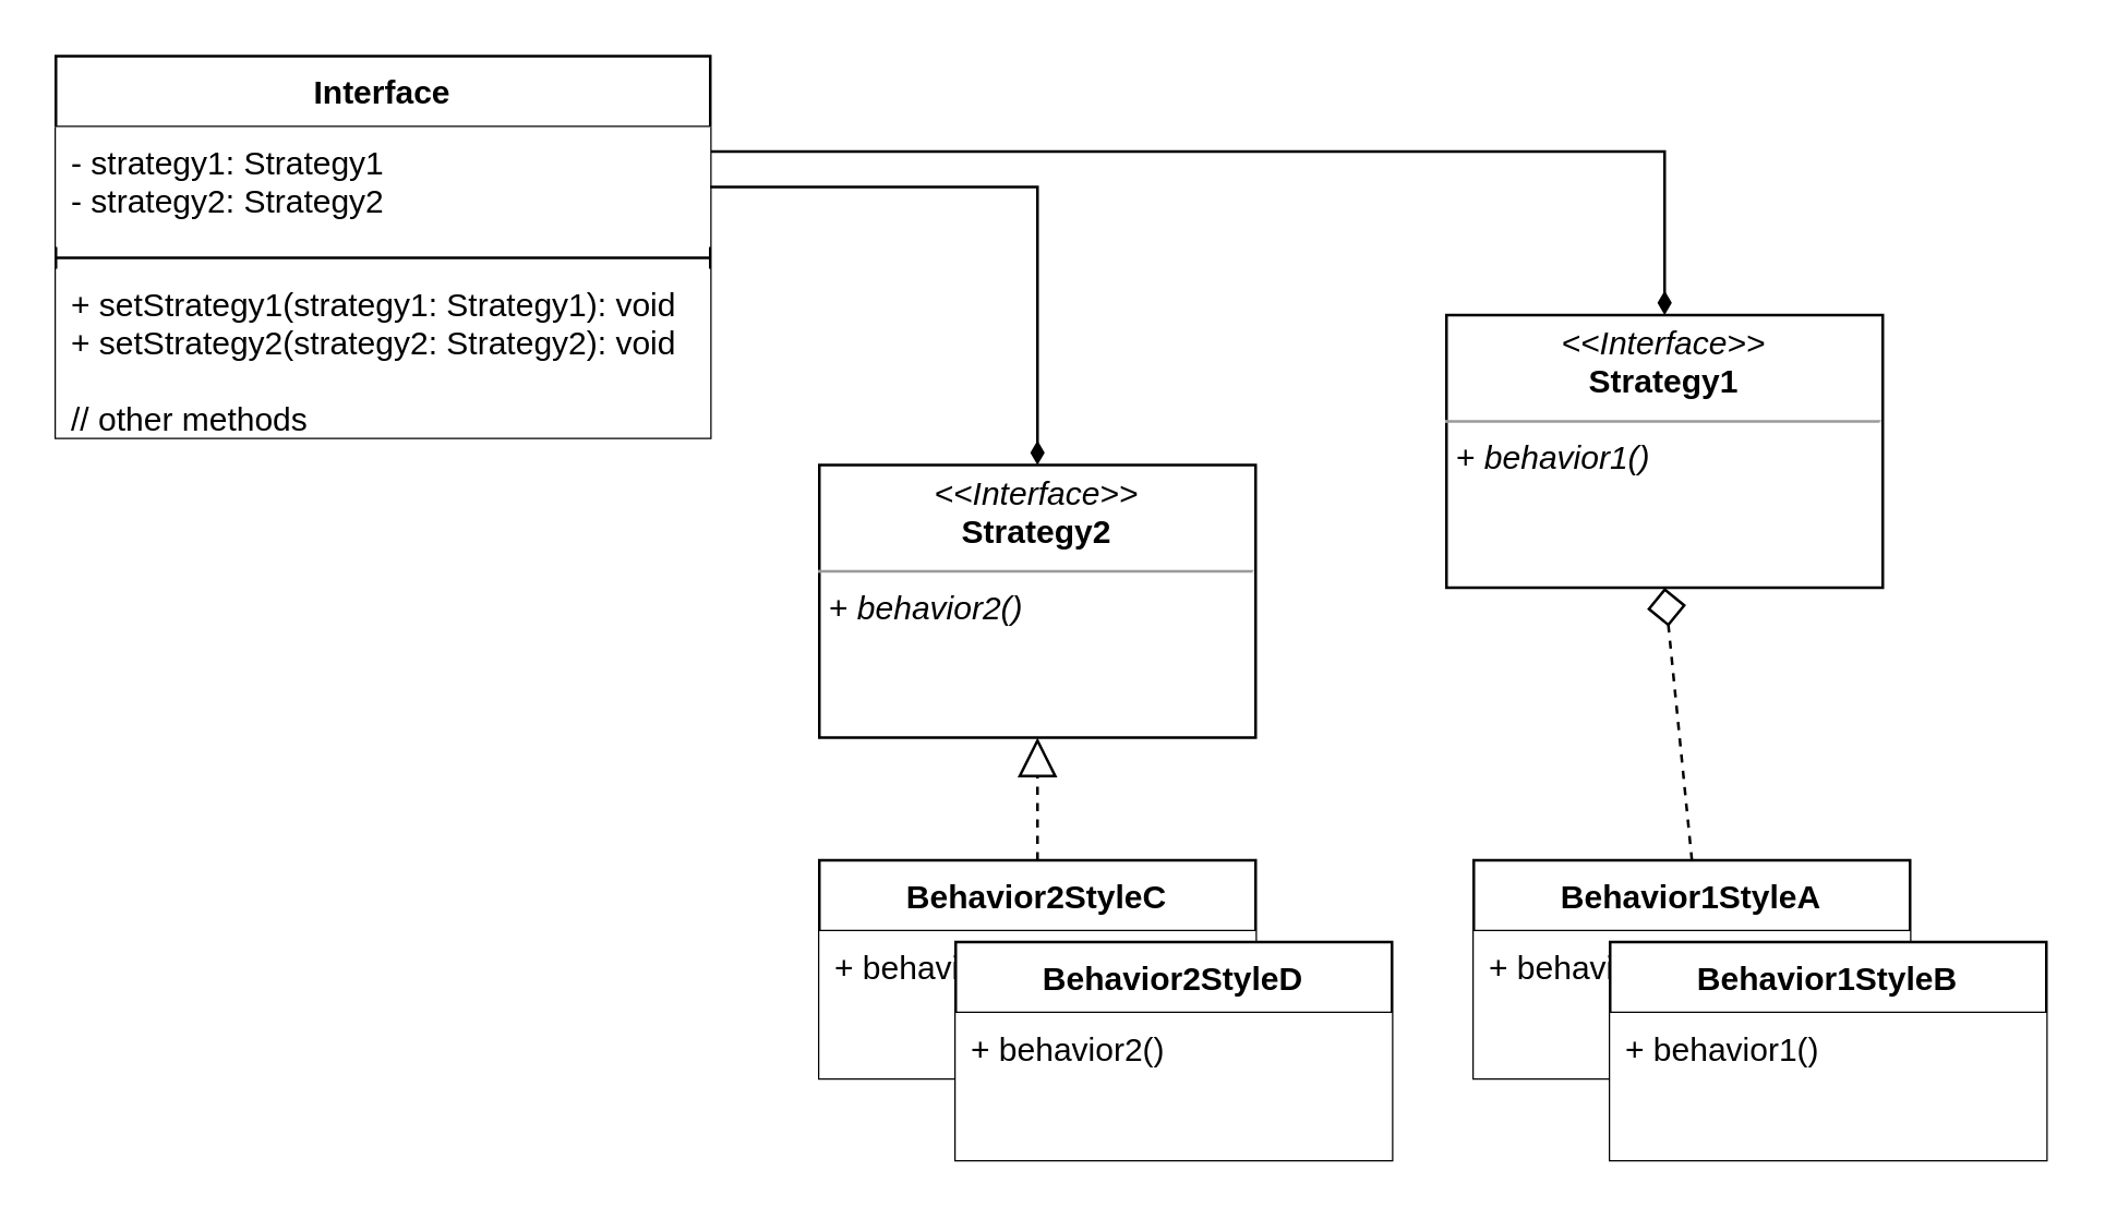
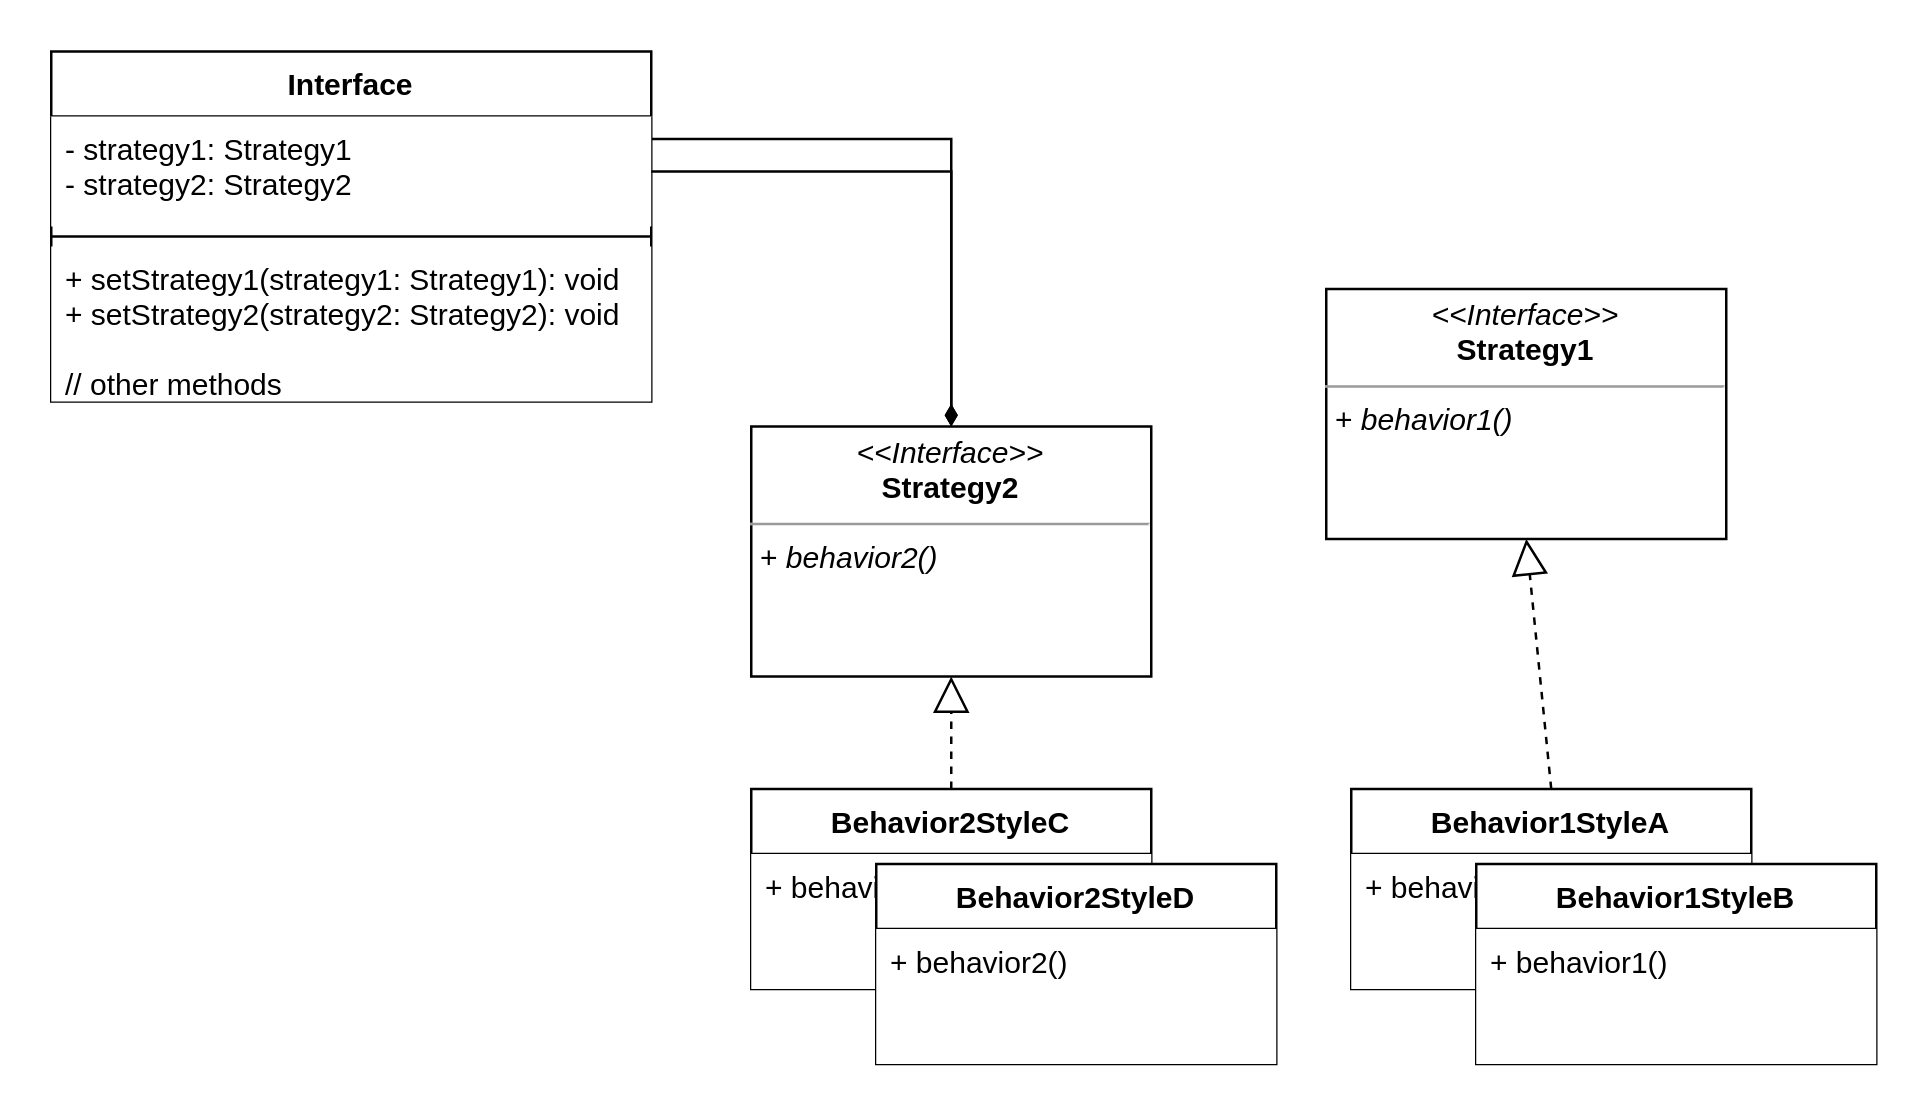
- <mxCell id="6" style="edgeStyle=orthogonalEdgeStyle;rounded=0;orthogonalLoop=1;jettySize=auto;html=1;exitX=1;exitY=0.25;exitDx=0;exitDy=0;entryX=0.5;entryY=0;entryDx=0;entryDy=0;endArrow=diamondThin;endFill=1;" edge="1" parent="1" source="7" target="4"><mxGeometry relative="1" as="geometry" /></mxCell>
+ <mxCell id="6" style="edgeStyle=orthogonalEdgeStyle;rounded=0;orthogonalLoop=1;jettySize=auto;html=1;exitX=1;exitY=0.25;exitDx=0;exitDy=0;endArrow=diamondThin;endFill=1;" edge="1" parent="1" source="7" target="15"><mxGeometry relative="1" as="geometry" /></mxCell>
- <mxCell id="5" value="" style="endArrow=diamond;dashed=1;endFill=0;endSize=12;html=1;exitX=0.5;exitY=0;exitDx=0;exitDy=0;entryX=0.5;entryY=1;entryDx=0;entryDy=0;" parent="1" source="2" target="4" edge="1"><mxGeometry width="160" relative="1" as="geometry"><mxPoint x="300" y="358" as="sourcePoint" /><mxPoint x="500" y="245" as="targetPoint" /></mxGeometry></mxCell>
+ <mxCell id="5" value="" style="endArrow=block;dashed=1;endFill=0;endSize=12;html=1;exitX=0.5;exitY=0;exitDx=0;exitDy=0;entryX=0.5;entryY=1;entryDx=0;entryDy=0;" parent="1" source="2" target="4" edge="1"><mxGeometry width="160" relative="1" as="geometry"><mxPoint x="300" y="358" as="sourcePoint" /><mxPoint x="500" y="245" as="targetPoint" /></mxGeometry></mxCell>
